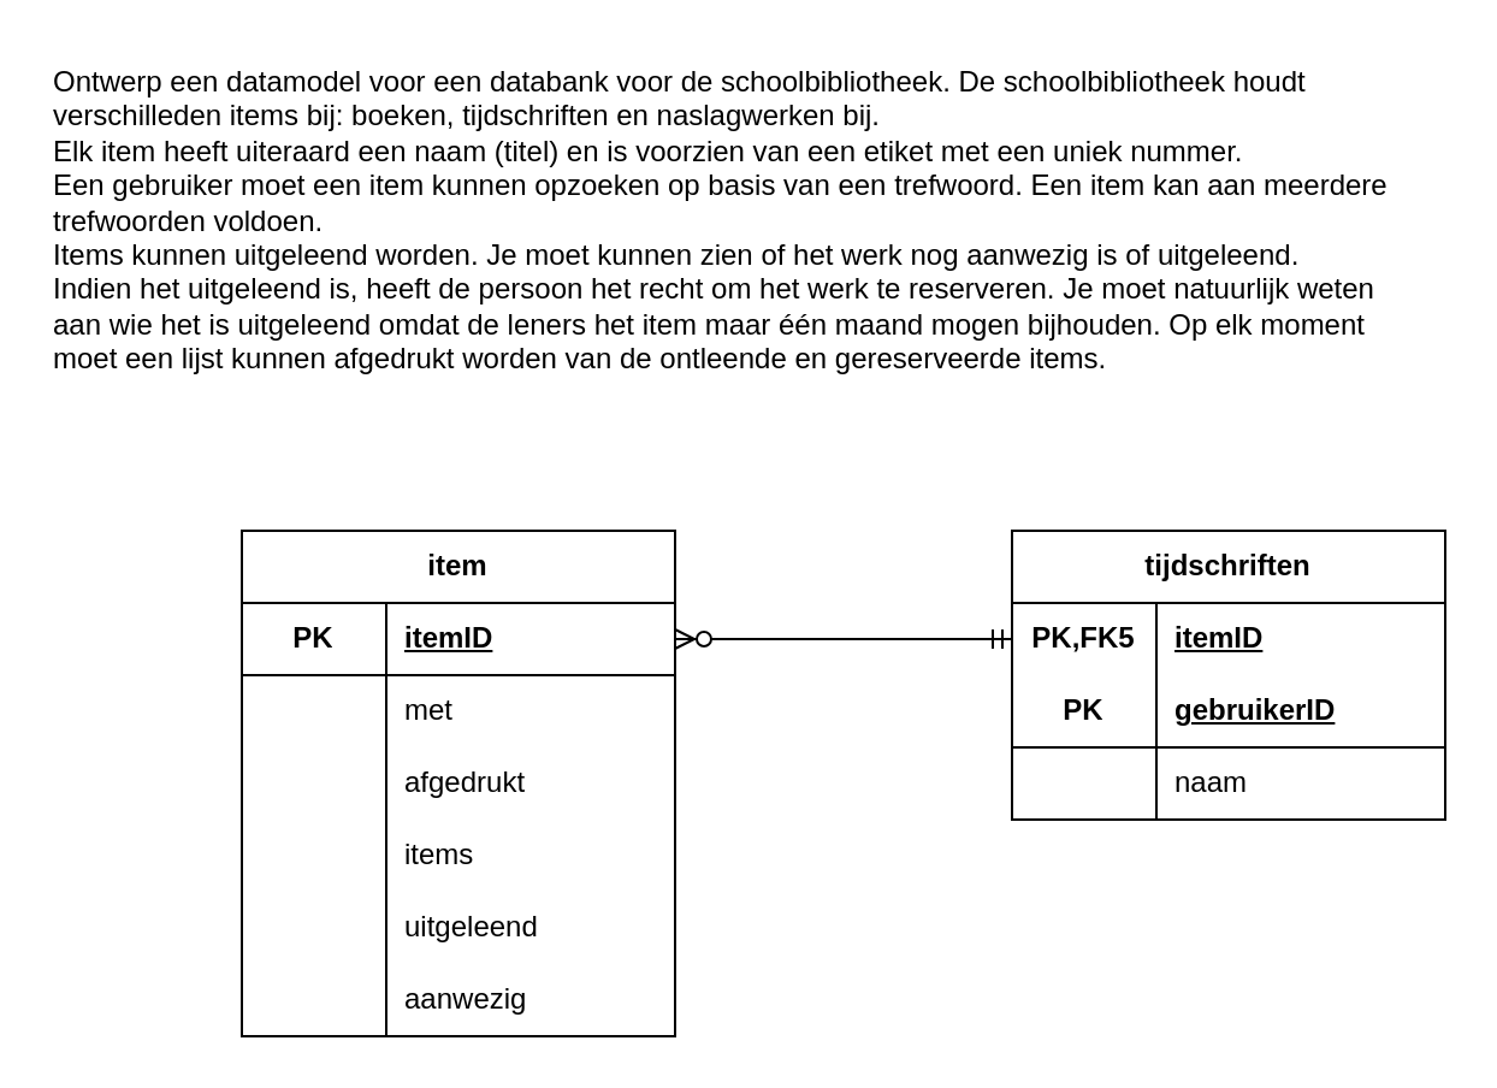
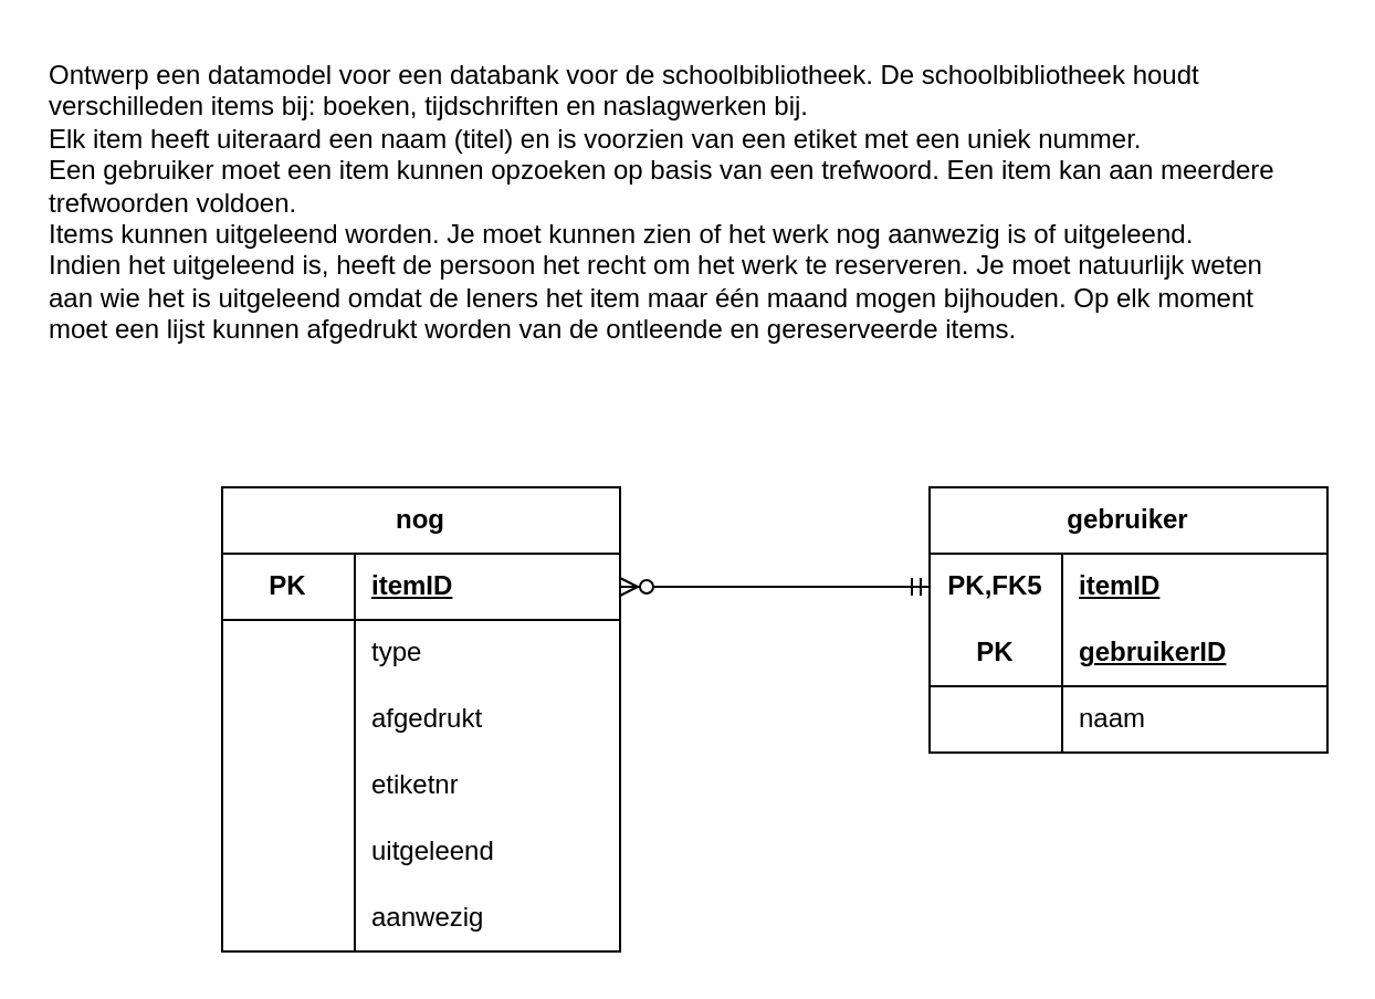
- <mxCell id="3" value="item" style="shape=table;startSize=30;container=1;collapsible=1;childLayout=tableLayout;fixedRows=1;rowLines=0;fontStyle=1;align=center;resizeLast=1;html=1;whiteSpace=wrap;" vertex="1" parent="1"><mxGeometry x="100" y="220" width="180" height="210" as="geometry" /></mxCell>
+ <mxCell id="3" value="nog" style="shape=table;startSize=30;container=1;collapsible=1;childLayout=tableLayout;fixedRows=1;rowLines=0;fontStyle=1;align=center;resizeLast=1;html=1;whiteSpace=wrap;" vertex="1" parent="1"><mxGeometry x="100" y="220" width="180" height="210" as="geometry" /></mxCell>
- <mxCell id="22" value="tijdschriften" style="shape=table;startSize=30;container=1;collapsible=1;childLayout=tableLayout;fixedRows=1;rowLines=0;fontStyle=1;align=center;resizeLast=1;html=1;whiteSpace=wrap;" vertex="1" parent="1"><mxGeometry x="420" y="220" width="180" height="120" as="geometry" /></mxCell>
+ <mxCell id="22" value="gebruiker" style="shape=table;startSize=30;container=1;collapsible=1;childLayout=tableLayout;fixedRows=1;rowLines=0;fontStyle=1;align=center;resizeLast=1;html=1;whiteSpace=wrap;" vertex="1" parent="1"><mxGeometry x="420" y="220" width="180" height="120" as="geometry" /></mxCell>
- <mxCell id="9" value="met" style="shape=partialRectangle;connectable=0;fillColor=none;top=0;left=0;bottom=0;right=0;align=left;spacingLeft=6;overflow=hidden;html=1;whiteSpace=wrap;" vertex="1" parent="7"><mxGeometry x="60" width="120" height="30" as="geometry"><mxRectangle width="120" height="30" as="alternateBounds" /></mxGeometry></mxCell>
+ <mxCell id="9" value="type" style="shape=partialRectangle;connectable=0;fillColor=none;top=0;left=0;bottom=0;right=0;align=left;spacingLeft=6;overflow=hidden;html=1;whiteSpace=wrap;" vertex="1" parent="7"><mxGeometry x="60" width="120" height="30" as="geometry"><mxRectangle width="120" height="30" as="alternateBounds" /></mxGeometry></mxCell>
- <mxCell id="15" value="items" style="shape=partialRectangle;connectable=0;fillColor=none;top=0;left=0;bottom=0;right=0;align=left;spacingLeft=6;overflow=hidden;html=1;whiteSpace=wrap;" vertex="1" parent="13"><mxGeometry x="60" width="120" height="30" as="geometry"><mxRectangle width="120" height="30" as="alternateBounds" /></mxGeometry></mxCell>
+ <mxCell id="15" value="etiketnr" style="shape=partialRectangle;connectable=0;fillColor=none;top=0;left=0;bottom=0;right=0;align=left;spacingLeft=6;overflow=hidden;html=1;whiteSpace=wrap;" vertex="1" parent="13"><mxGeometry x="60" width="120" height="30" as="geometry"><mxRectangle width="120" height="30" as="alternateBounds" /></mxGeometry></mxCell>
